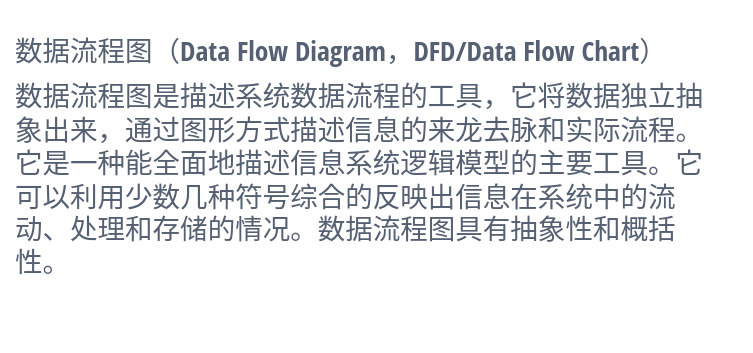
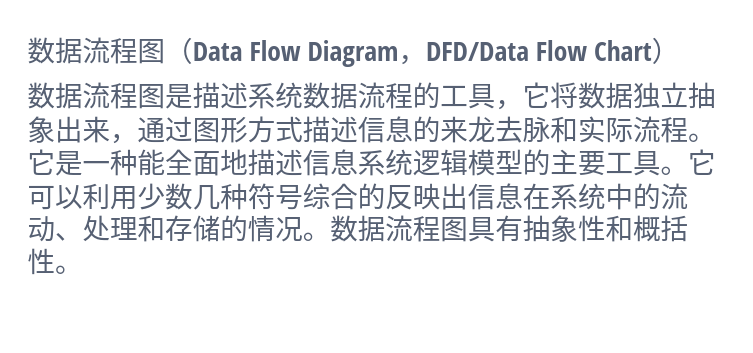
- <mxCell id="2" value="&lt;p style=&quot;box-sizing: border-box; margin: 0px 0px 10px; color: rgb(86, 96, 115); font-family: &amp;quot;Open Sans Condensed&amp;quot;, &amp;quot;Helvetica Neue&amp;quot;, helvetica, arial, sans-serif; font-size: 22px; font-style: normal; font-variant-ligatures: normal; font-variant-caps: normal; font-weight: 400; letter-spacing: normal; orphans: 2; text-align: start; text-indent: 0px; text-transform: none; widows: 2; word-spacing: 0px; -webkit-text-stroke-width: 0px; background-color: rgb(255, 255, 255); text-decoration-thickness: initial; text-decoration-style: initial; text-decoration-color: initial;&quot;&gt;数据流程图（Data Flow Diagram，DFD/Data Flow Chart）&lt;/p&gt;&lt;div style=&quot;box-sizing: border-box; color: rgb(86, 96, 115); font-family: &amp;quot;Open Sans Condensed&amp;quot;, &amp;quot;Helvetica Neue&amp;quot;, helvetica, arial, sans-serif; font-size: 22px; font-style: normal; font-variant-ligatures: normal; font-variant-caps: normal; font-weight: 400; letter-spacing: normal; orphans: 2; text-align: start; text-indent: 0px; text-transform: none; widows: 2; word-spacing: 0px; -webkit-text-stroke-width: 0px; background-color: rgb(255, 255, 255); text-decoration-thickness: initial; text-decoration-style: initial; text-decoration-color: initial;&quot; class=&quot;para&quot;&gt;数据流程图是描述系统数据流程的工具，它将数据独立抽象出来，通过图形方式描述信息的来龙去脉和实际流程。它是一种能全面地描述信息系统逻辑模型的主要工具。它可以利用少数几种符号综合的反映出信息在系统中的流动、处理和存储的情况。数据流程图具有抽象性和概括性。&lt;/div&gt;" style="text;whiteSpace=wrap;html=1;" vertex="1" parent="1"><mxGeometry x="10" y="20" width="560" height="240" as="geometry" /></mxCell>
+ <mxCell id="2" value="&lt;p style=&quot;box-sizing: border-box; margin: 0px 0px 10px; color: rgb(86, 96, 115); font-family: &amp;quot;Open Sans Condensed&amp;quot;, &amp;quot;Helvetica Neue&amp;quot;, helvetica, arial, sans-serif; font-size: 22px; font-style: normal; font-variant-ligatures: normal; font-variant-caps: normal; font-weight: 400; letter-spacing: normal; orphans: 2; text-align: start; text-indent: 0px; text-transform: none; widows: 2; word-spacing: 0px; -webkit-text-stroke-width: 0px; background-color: rgb(255, 255, 255); text-decoration-thickness: initial; text-decoration-style: initial; text-decoration-color: initial;&quot;&gt;数据流程图（Data Flow Diagram，DFD/Data Flow Chart）&lt;/p&gt;&lt;div style=&quot;box-sizing: border-box; color: rgb(86, 96, 115); font-family: &amp;quot;Open Sans Condensed&amp;quot;, &amp;quot;Helvetica Neue&amp;quot;, helvetica, arial, sans-serif; font-size: 22px; font-style: normal; font-variant-ligatures: normal; font-variant-caps: normal; font-weight: 400; letter-spacing: normal; orphans: 2; text-align: start; text-indent: 0px; text-transform: none; widows: 2; word-spacing: 0px; -webkit-text-stroke-width: 0px; background-color: rgb(255, 255, 255); text-decoration-thickness: initial; text-decoration-style: initial; text-decoration-color: initial;&quot; class=&quot;para&quot;&gt;数据流程图是描述系统数据流程的工具，它将数据独立抽象出来，通过图形方式描述信息的来龙去脉和实际流程。它是一种能全面地描述信息系统逻辑模型的主要工具。它可以利用少数几种符号综合的反映出信息在系统中的流动、处理和存储的情况。数据流程图具有抽象性和概括性。&lt;/div&gt;" style="text;whiteSpace=wrap;html=1;" vertex="1" parent="1"><mxGeometry x="20" y="20" width="560" height="240" as="geometry" /></mxCell>
